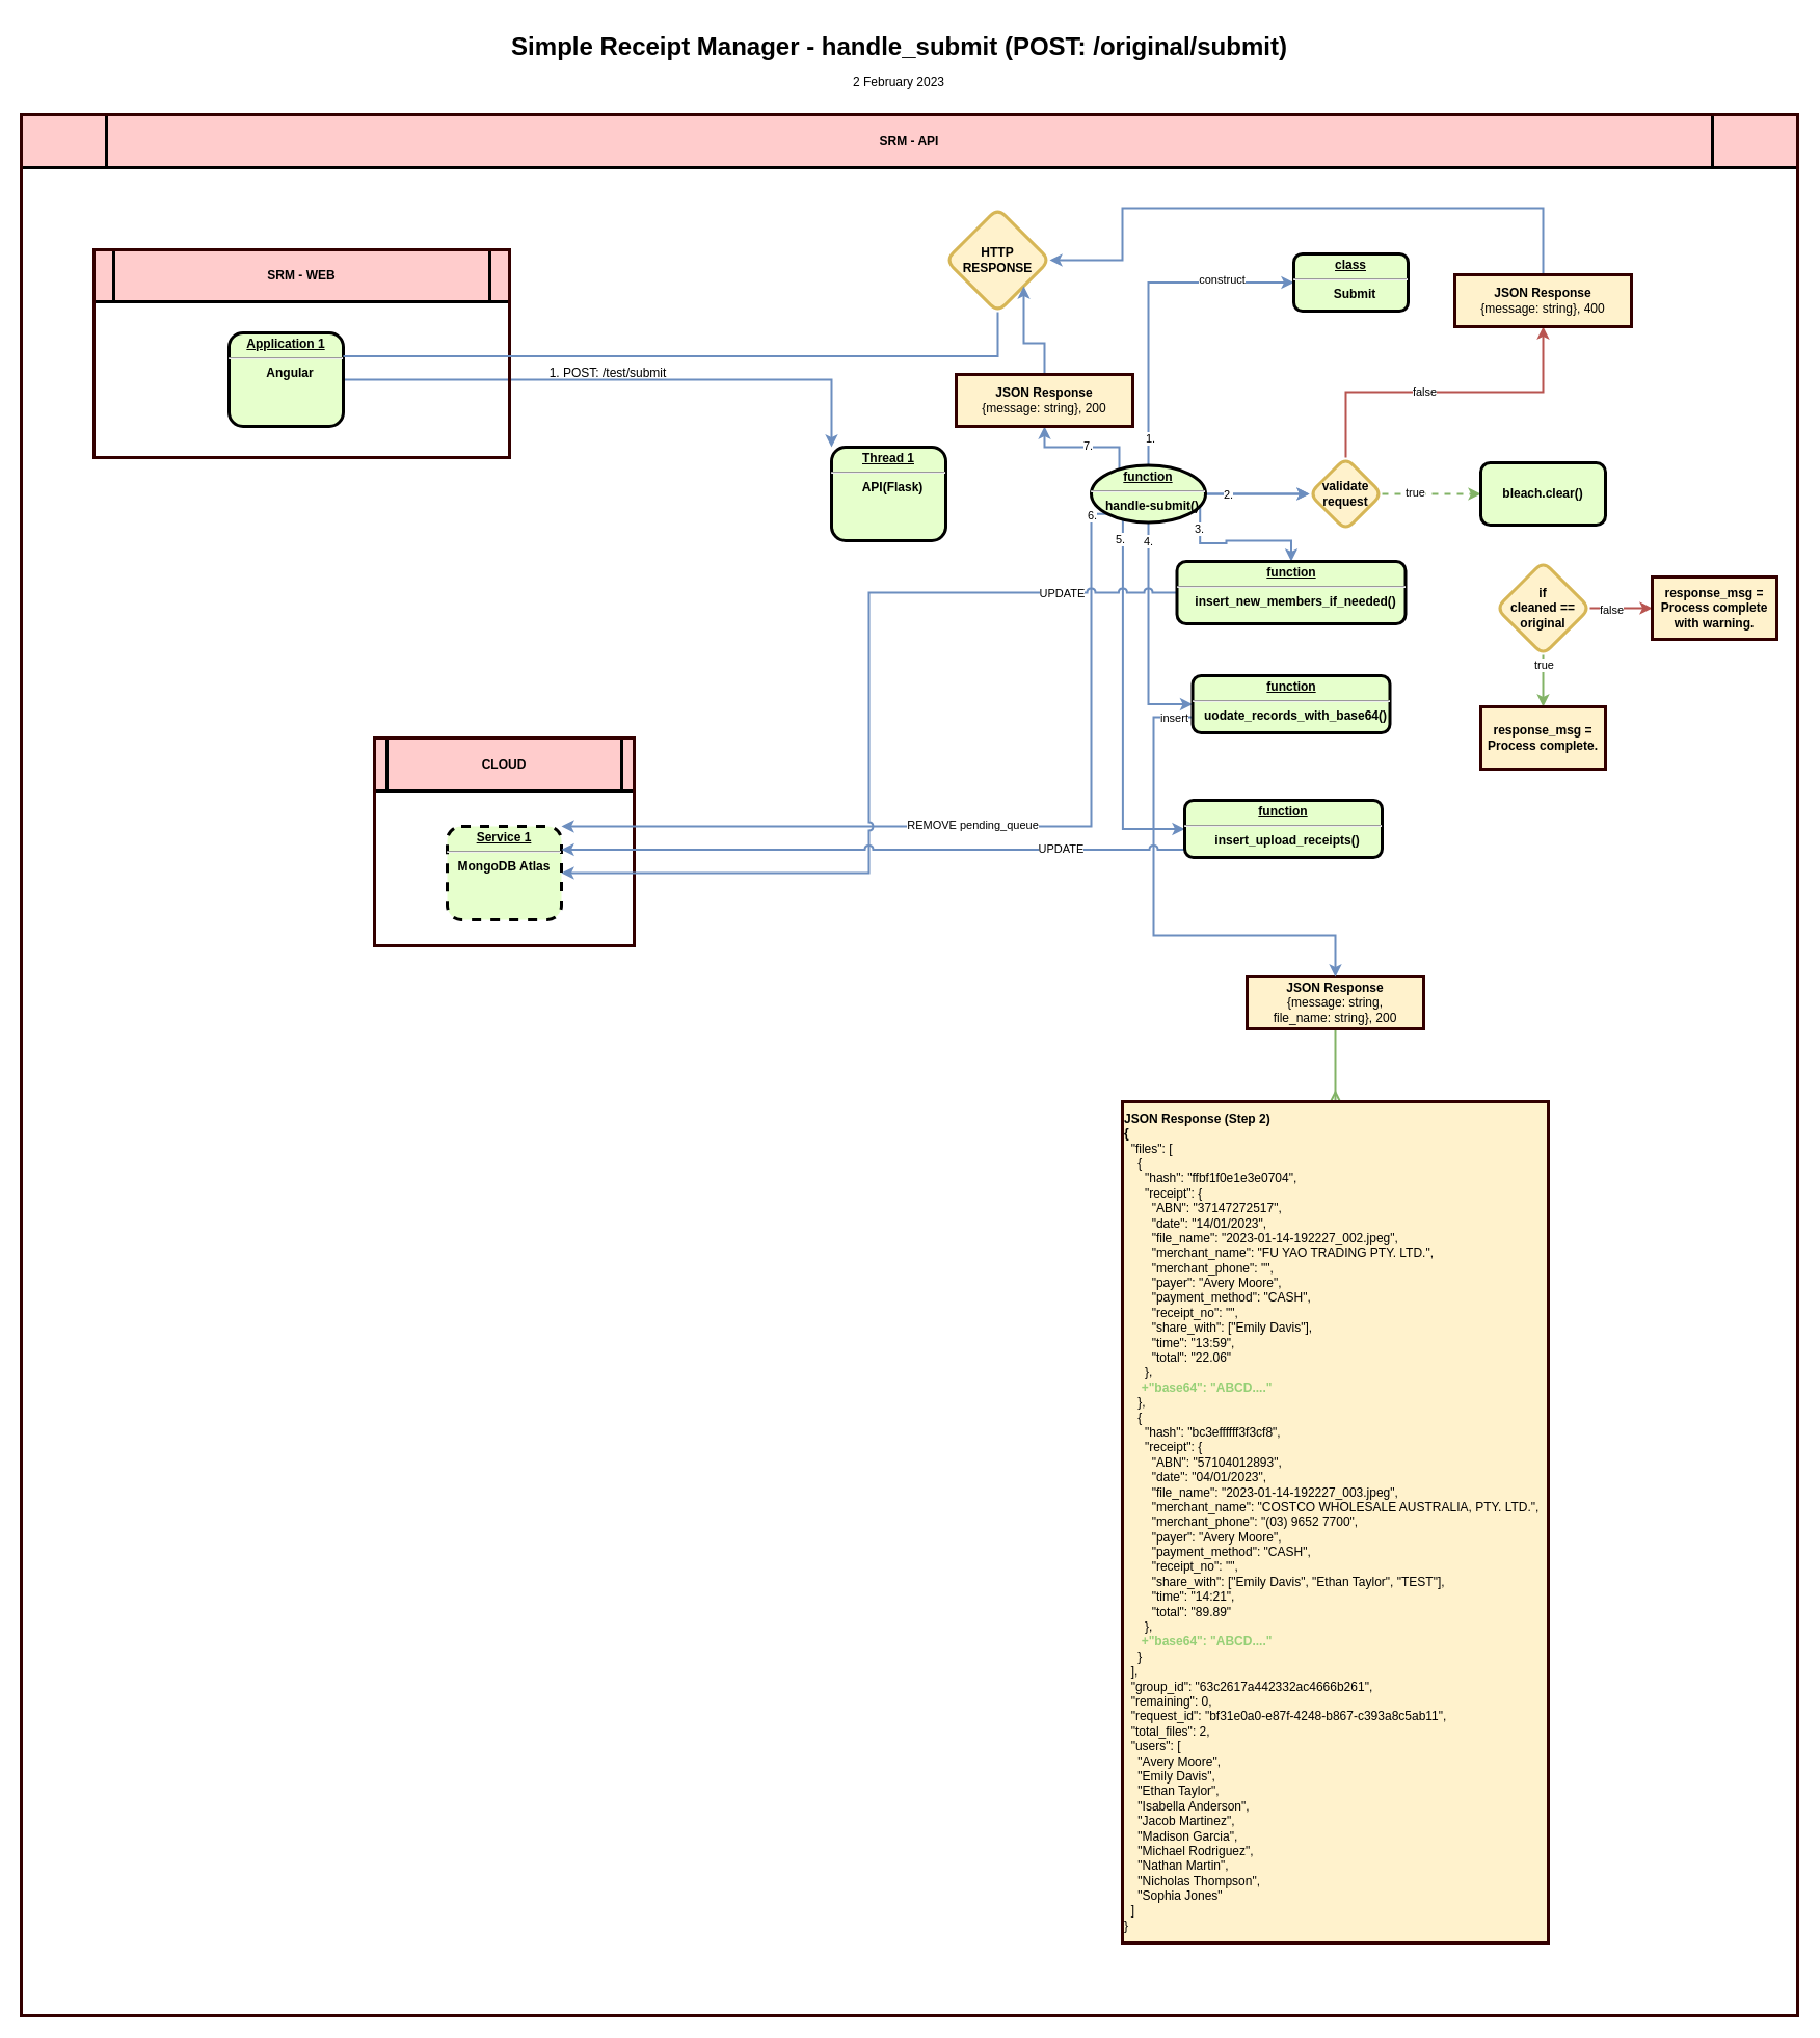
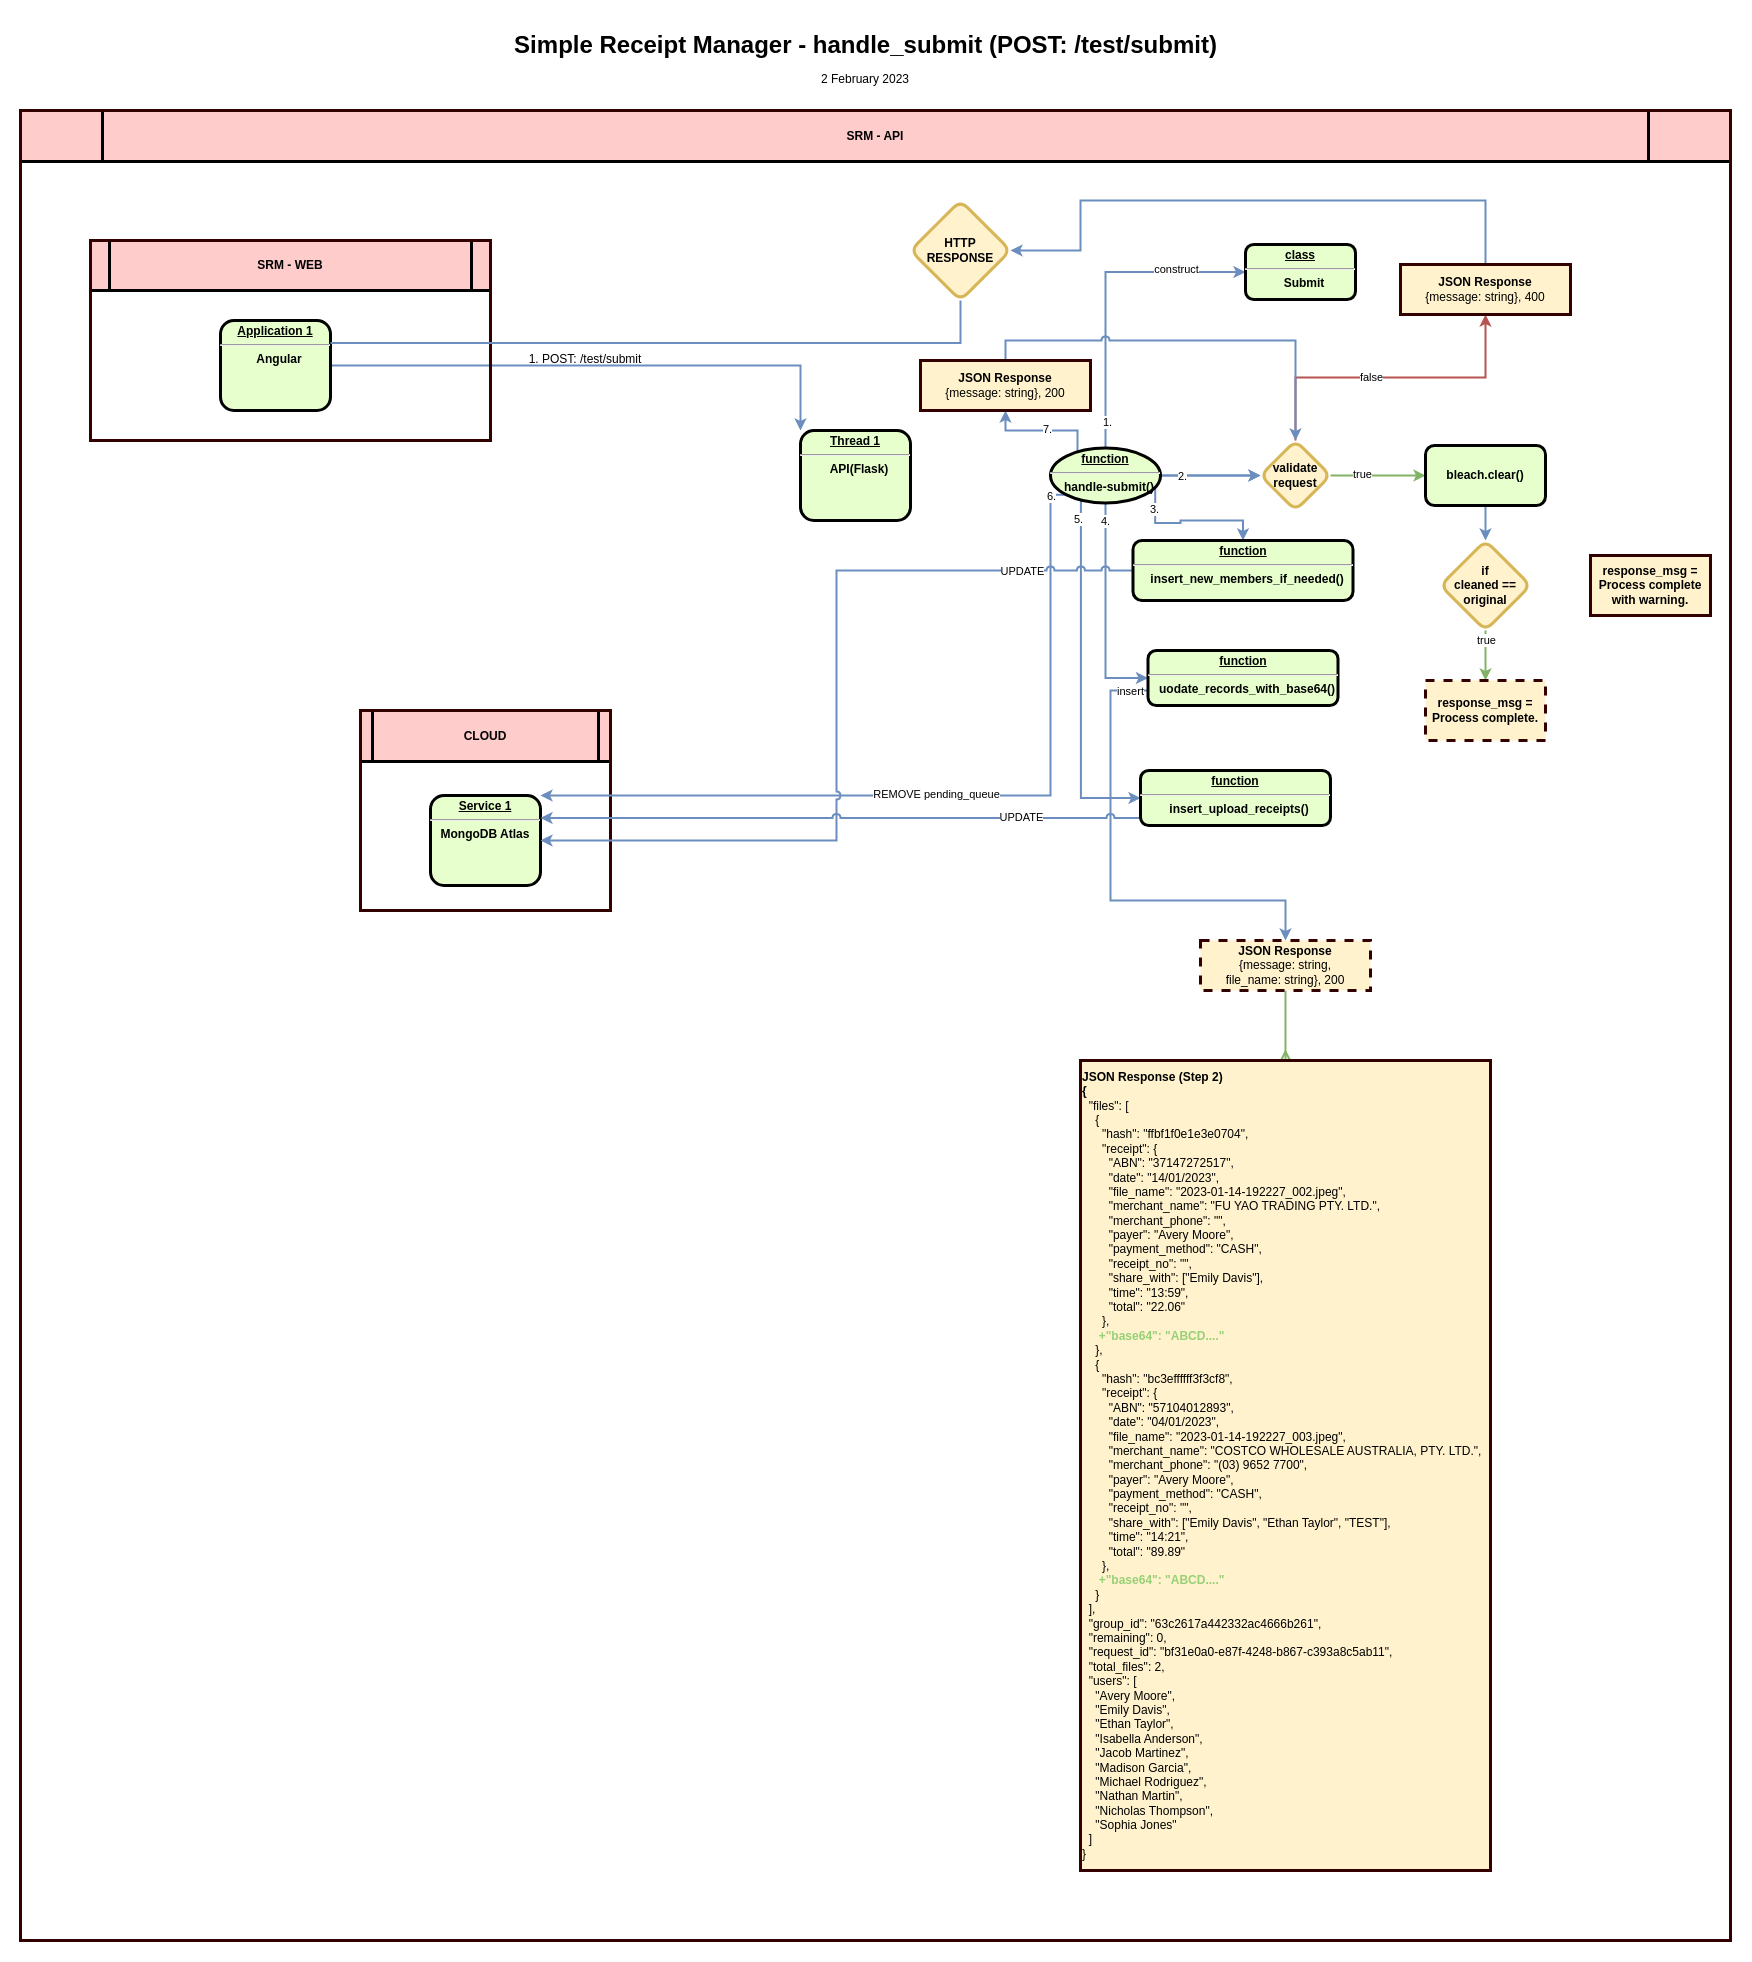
- <mxCell id="14" value="Simple Receipt Manager - handle_submit (POST: /original/submit)" style="text;strokeColor=none;fillColor=none;html=1;fontSize=24;fontStyle=1;verticalAlign=middle;align=center;rounded=0;strokeWidth=3;" parent="1" vertex="1"><mxGeometry x="212.5" y="20" width="1305" height="50" as="geometry" /></mxCell>
+ <mxCell id="14" value="Simple Receipt Manager - handle_submit (POST: /test/submit)" style="text;strokeColor=none;fillColor=none;html=1;fontSize=24;fontStyle=1;verticalAlign=middle;align=center;rounded=0;strokeWidth=3;" parent="1" vertex="1"><mxGeometry x="212.5" y="20" width="1305" height="50" as="geometry" /></mxCell>
- <mxCell id="63" style="edgeStyle=orthogonalEdgeStyle;rounded=0;jumpStyle=arc;orthogonalLoop=1;jettySize=auto;html=1;exitX=0.5;exitY=0;exitDx=0;exitDy=0;entryX=1;entryY=1;entryDx=0;entryDy=0;strokeWidth=2;fontColor=#000000;fillColor=#dae8fc;strokeColor=#6c8ebf;" edge="1" parent="1" source="64" target="44"><mxGeometry relative="1" as="geometry" /></mxCell>
+ <mxCell id="63" style="edgeStyle=orthogonalEdgeStyle;rounded=0;jumpStyle=arc;orthogonalLoop=1;jettySize=auto;html=1;exitX=0.5;exitY=0;exitDx=0;exitDy=0;strokeWidth=2;fontColor=#000000;fillColor=#dae8fc;strokeColor=#6c8ebf;" edge="1" parent="1" source="64" target="21"><mxGeometry relative="1" as="geometry" /></mxCell>
- <mxCell id="19" style="edgeStyle=orthogonalEdgeStyle;rounded=0;orthogonalLoop=1;jettySize=auto;html=1;entryX=0;entryY=0.5;entryDx=0;entryDy=0;strokeWidth=2;fillColor=#d5e8d4;strokeColor=#82b366;dashed=1;" edge="1" parent="1" source="21" target="46"><mxGeometry relative="1" as="geometry" /></mxCell>
+ <mxCell id="19" style="edgeStyle=orthogonalEdgeStyle;rounded=0;orthogonalLoop=1;jettySize=auto;html=1;entryX=0;entryY=0.5;entryDx=0;entryDy=0;strokeWidth=2;fillColor=#d5e8d4;strokeColor=#82b366;" edge="1" parent="1" source="21" target="46"><mxGeometry relative="1" as="geometry" /></mxCell>
+ <mxCell id="45" style="edgeStyle=orthogonalEdgeStyle;rounded=0;orthogonalLoop=1;jettySize=auto;html=1;exitX=0.5;exitY=1;exitDx=0;exitDy=0;entryX=0.5;entryY=0;entryDx=0;entryDy=0;strokeWidth=2;fillColor=#dae8fc;strokeColor=#6c8ebf;" edge="1" parent="1" source="46" target="51"><mxGeometry relative="1" as="geometry" /></mxCell>
- <mxCell id="49" style="edgeStyle=orthogonalEdgeStyle;rounded=0;orthogonalLoop=1;jettySize=auto;html=1;exitX=1;exitY=0.5;exitDx=0;exitDy=0;entryX=0;entryY=0.5;entryDx=0;entryDy=0;strokeWidth=2;fillColor=#f8cecc;strokeColor=#b85450;" edge="1" parent="1" source="51" target="53"><mxGeometry relative="1" as="geometry" /></mxCell>
- <mxCell id="50" value="false" style="edgeLabel;html=1;align=center;verticalAlign=middle;resizable=0;points=[];" vertex="1" connectable="0" parent="49"><mxGeometry x="-0.345" y="-1" relative="1" as="geometry"><mxPoint as="offset" /></mxGeometry></mxCell>
- <mxCell id="52" value="response_msg = Process complete." style="whiteSpace=wrap;html=1;fillColor=#fff2cc;strokeColor=#330000;rounded=0;fontStyle=1;strokeWidth=3;" vertex="1" parent="1"><mxGeometry x="1425" y="680" width="120" height="60" as="geometry" /></mxCell>
+ <mxCell id="52" value="response_msg = Process complete." style="whiteSpace=wrap;html=1;fillColor=#fff2cc;strokeColor=#330000;rounded=0;fontStyle=1;strokeWidth=3;dashed=1;" vertex="1" parent="1"><mxGeometry x="1425" y="680" width="120" height="60" as="geometry" /></mxCell>
- <mxCell id="9" value="&lt;p style=&quot;margin: 0px; margin-top: 4px; text-align: center; text-decoration: underline;&quot;&gt;&lt;strong&gt;Service 1&lt;br&gt;&lt;/strong&gt;&lt;/p&gt;&lt;hr&gt;MongoDB Atlas&lt;p style=&quot;margin: 0px; margin-left: 8px;&quot;&gt;&lt;br&gt;&lt;/p&gt;" style="verticalAlign=middle;align=center;overflow=fill;fontSize=12;fontFamily=Helvetica;html=1;rounded=1;fontStyle=1;strokeWidth=3;fillColor=#E6FFCC;dashed=1;" parent="1" vertex="1"><mxGeometry x="430" y="795" width="110" height="90" as="geometry" /></mxCell>
+ <mxCell id="9" value="&lt;p style=&quot;margin: 0px; margin-top: 4px; text-align: center; text-decoration: underline;&quot;&gt;&lt;strong&gt;Service 1&lt;br&gt;&lt;/strong&gt;&lt;/p&gt;&lt;hr&gt;MongoDB Atlas&lt;p style=&quot;margin: 0px; margin-left: 8px;&quot;&gt;&lt;br&gt;&lt;/p&gt;" style="verticalAlign=middle;align=center;overflow=fill;fontSize=12;fontFamily=Helvetica;html=1;rounded=1;fontStyle=1;strokeWidth=3;fillColor=#E6FFCC" parent="1" vertex="1"><mxGeometry x="430" y="795" width="110" height="90" as="geometry" /></mxCell>
- <mxCell id="23" value="JSON Response&lt;br&gt;&lt;span style=&quot;font-weight: normal;&quot;&gt;{message: string,&lt;br&gt;file_name: string}, 200&lt;/span&gt;" style="whiteSpace=wrap;html=1;fillColor=#fff2cc;rounded=0;fontStyle=1;strokeWidth=3;strokeColor=#330000;" parent="1" vertex="1"><mxGeometry x="1200" y="940" width="170" height="50" as="geometry" /></mxCell>
+ <mxCell id="23" value="JSON Response&lt;br&gt;&lt;span style=&quot;font-weight: normal;&quot;&gt;{message: string,&lt;br&gt;file_name: string}, 200&lt;/span&gt;" style="whiteSpace=wrap;html=1;fillColor=#fff2cc;rounded=0;fontStyle=1;strokeWidth=3;strokeColor=#330000;dashed=1;" parent="1" vertex="1"><mxGeometry x="1200" y="940" width="170" height="50" as="geometry" /></mxCell>
